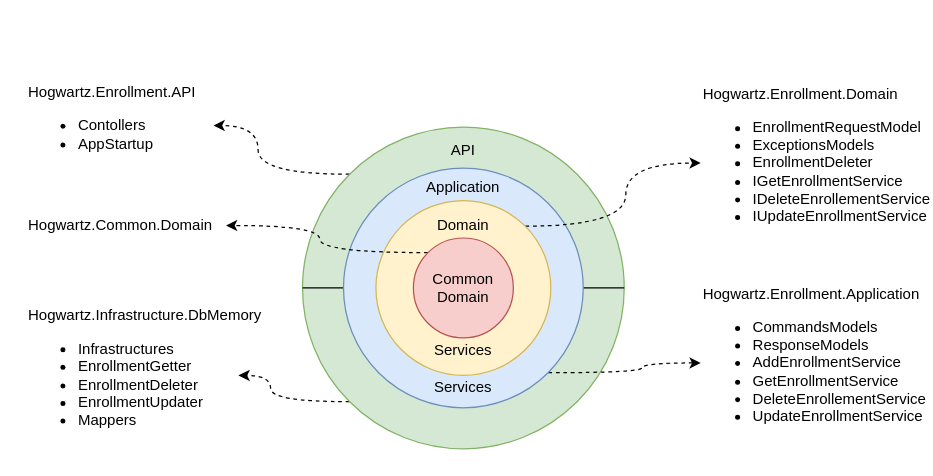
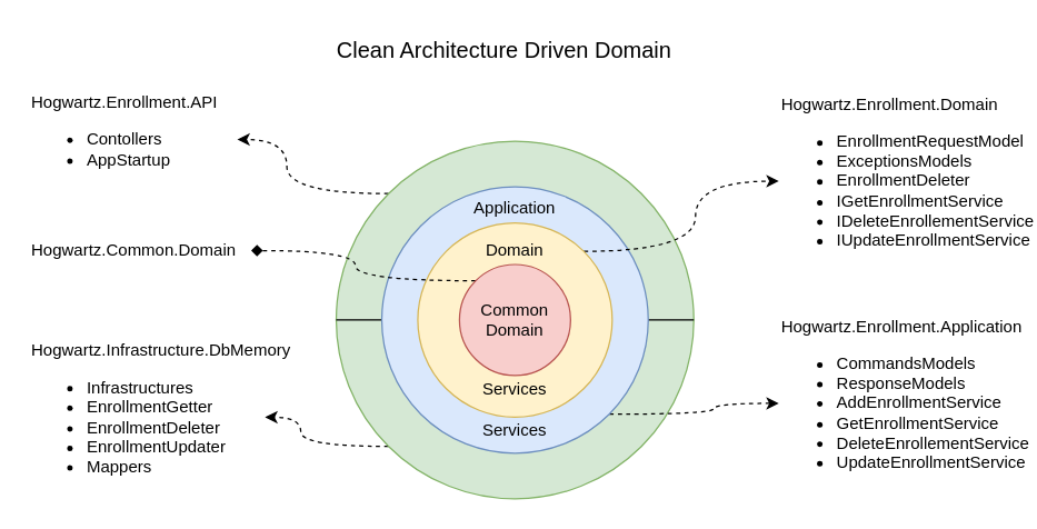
+ <mxCell id="22" value="Clean Architecture Driven Domain" style="text;html=1;strokeColor=none;fillColor=none;align=left;verticalAlign=top;whiteSpace=wrap;rounded=0;labelPosition=center;verticalLabelPosition=middle;fontSize=16;" vertex="1" parent="1"><mxGeometry x="240" y="20" width="250" height="30" as="geometry" /></mxCell>
- <mxCell id="14" value="API" style="text;html=1;strokeColor=none;fillColor=none;align=center;verticalAlign=middle;whiteSpace=wrap;rounded=0;" vertex="1" parent="1"><mxGeometry x="350" y="110" width="40" height="20" as="geometry" /></mxCell>
- <mxCell id="10" style="edgeStyle=orthogonalEdgeStyle;curved=1;rounded=0;orthogonalLoop=1;jettySize=auto;html=1;exitX=0;exitY=0;exitDx=0;exitDy=0;entryX=1;entryY=0.5;entryDx=0;entryDy=0;dashed=1;" edge="1" parent="1" source="11" target="17"><mxGeometry relative="1" as="geometry" /></mxCell>
+ <mxCell id="10" style="edgeStyle=orthogonalEdgeStyle;curved=1;rounded=0;orthogonalLoop=1;jettySize=auto;html=1;exitX=0;exitY=0;exitDx=0;exitDy=0;entryX=1;entryY=0.5;entryDx=0;entryDy=0;dashed=1;endArrow=diamond;" edge="1" parent="1" source="11" target="17"><mxGeometry relative="1" as="geometry" /></mxCell>
